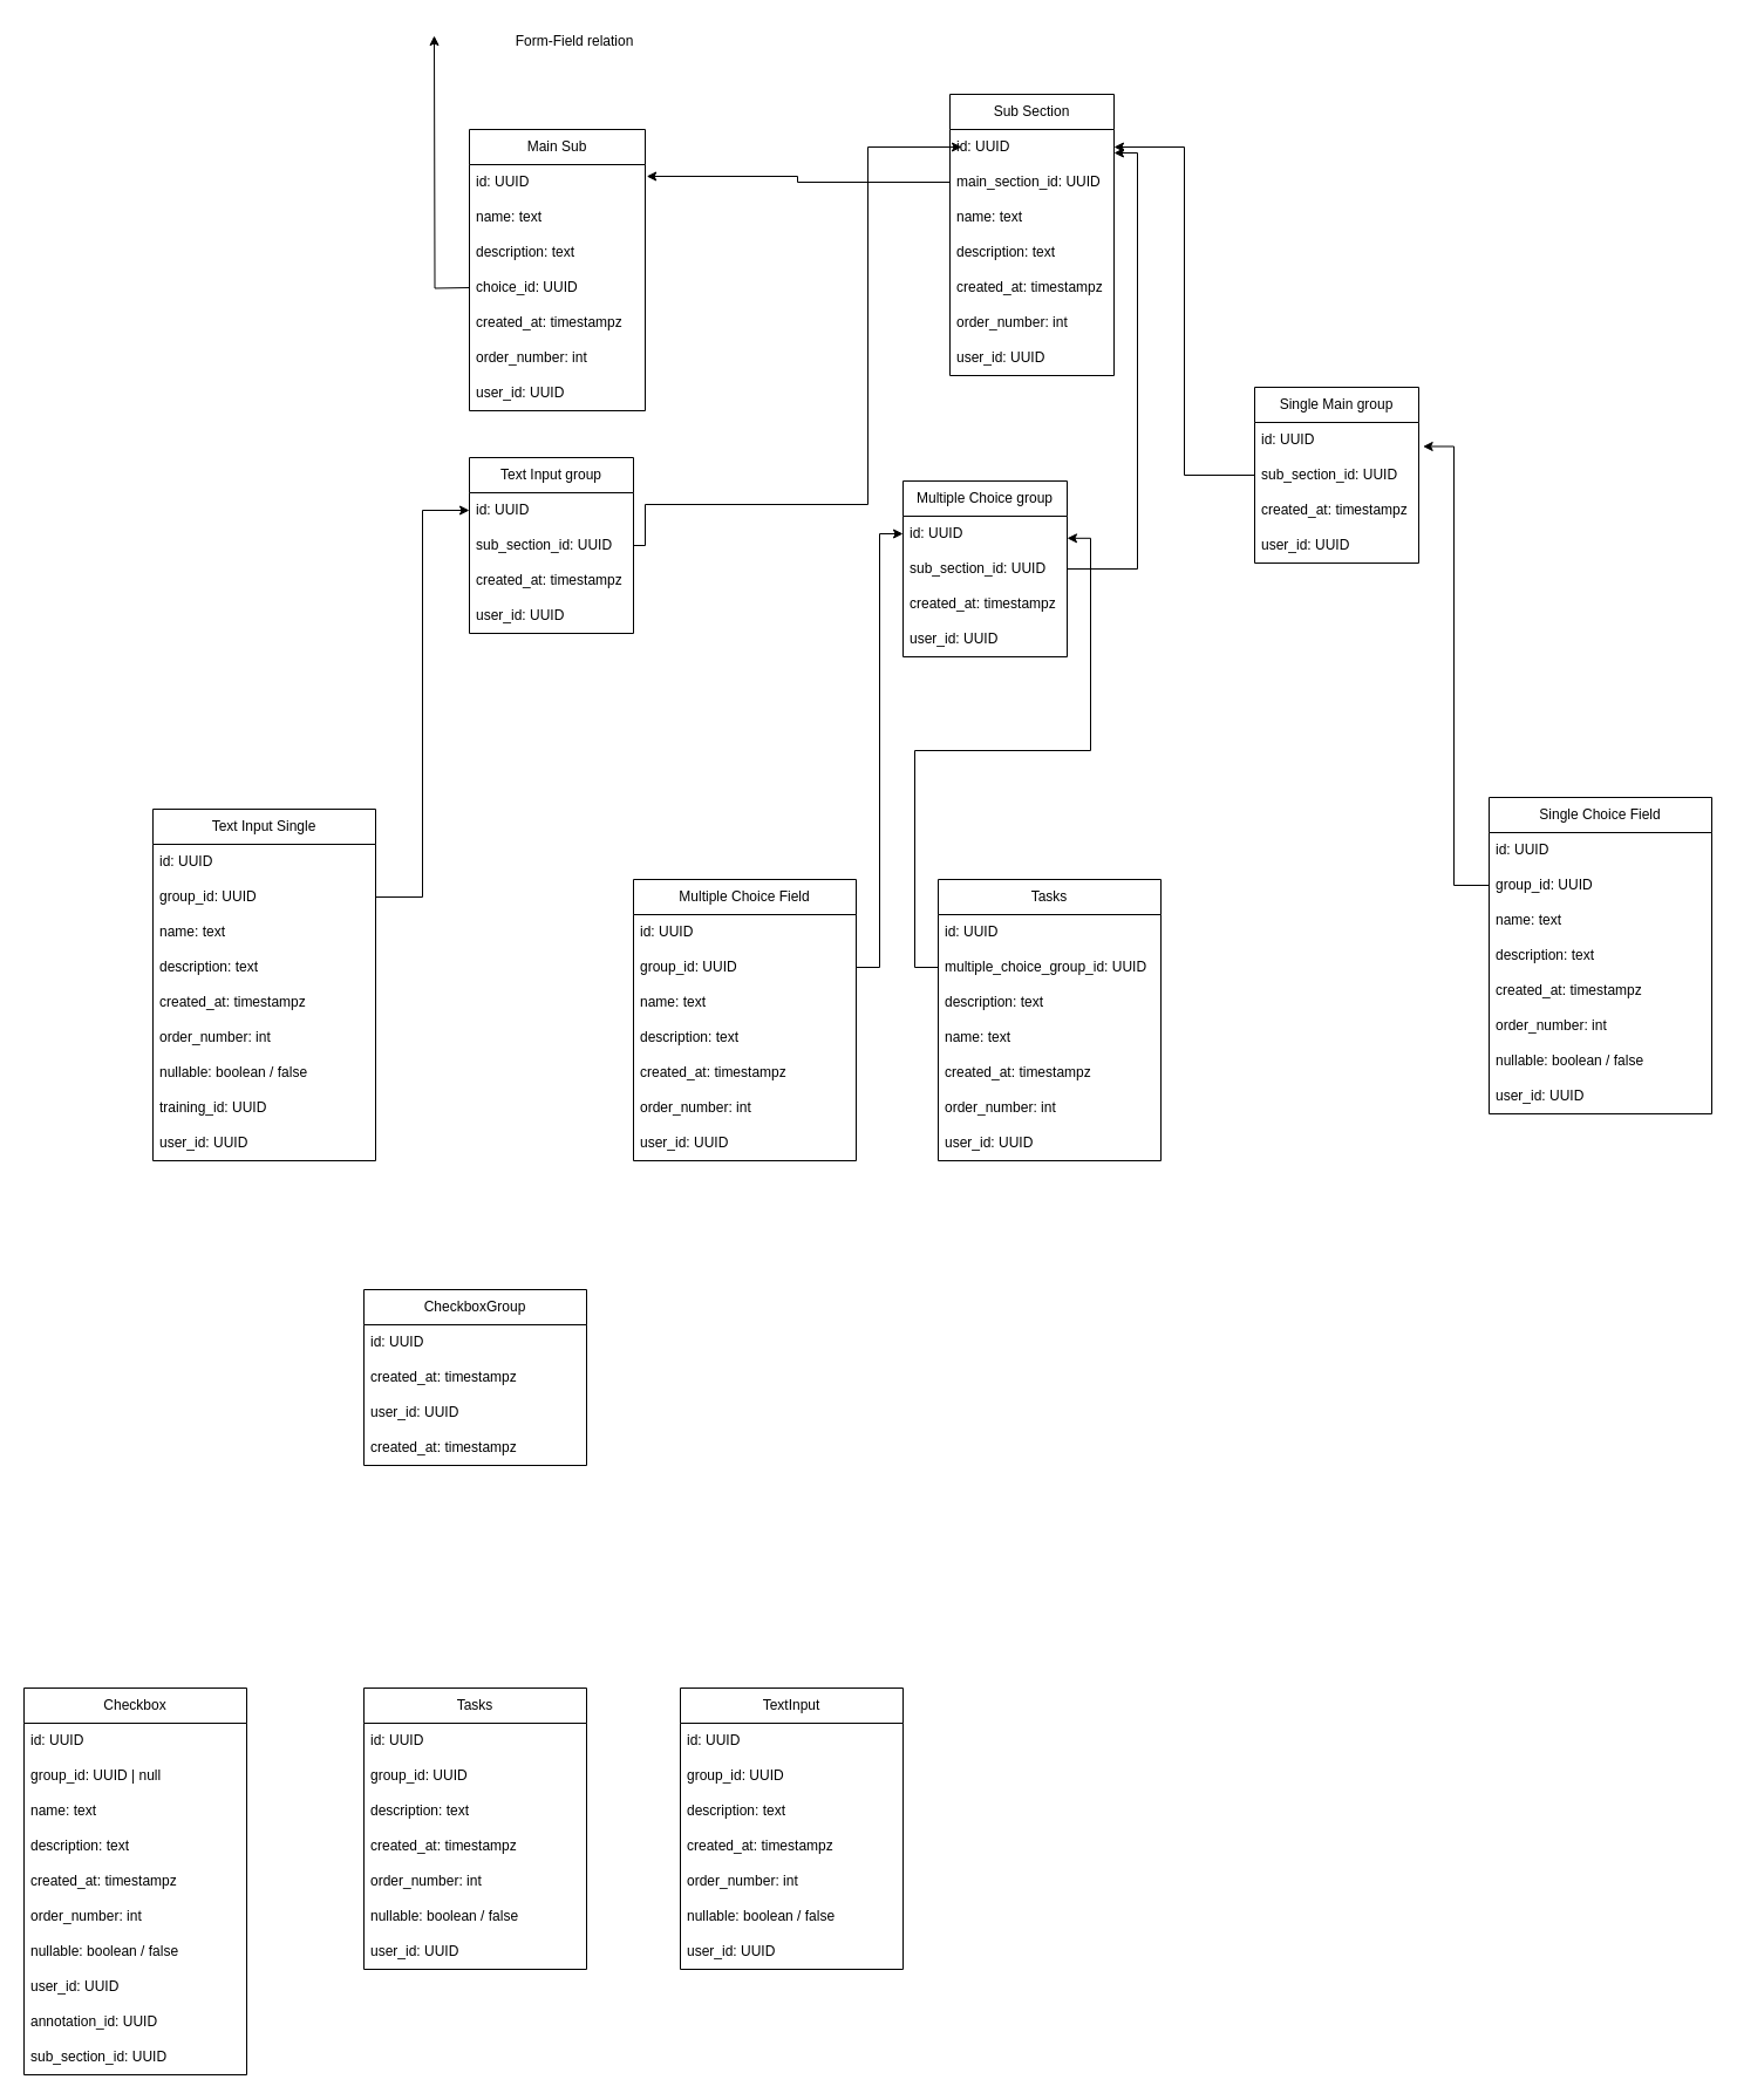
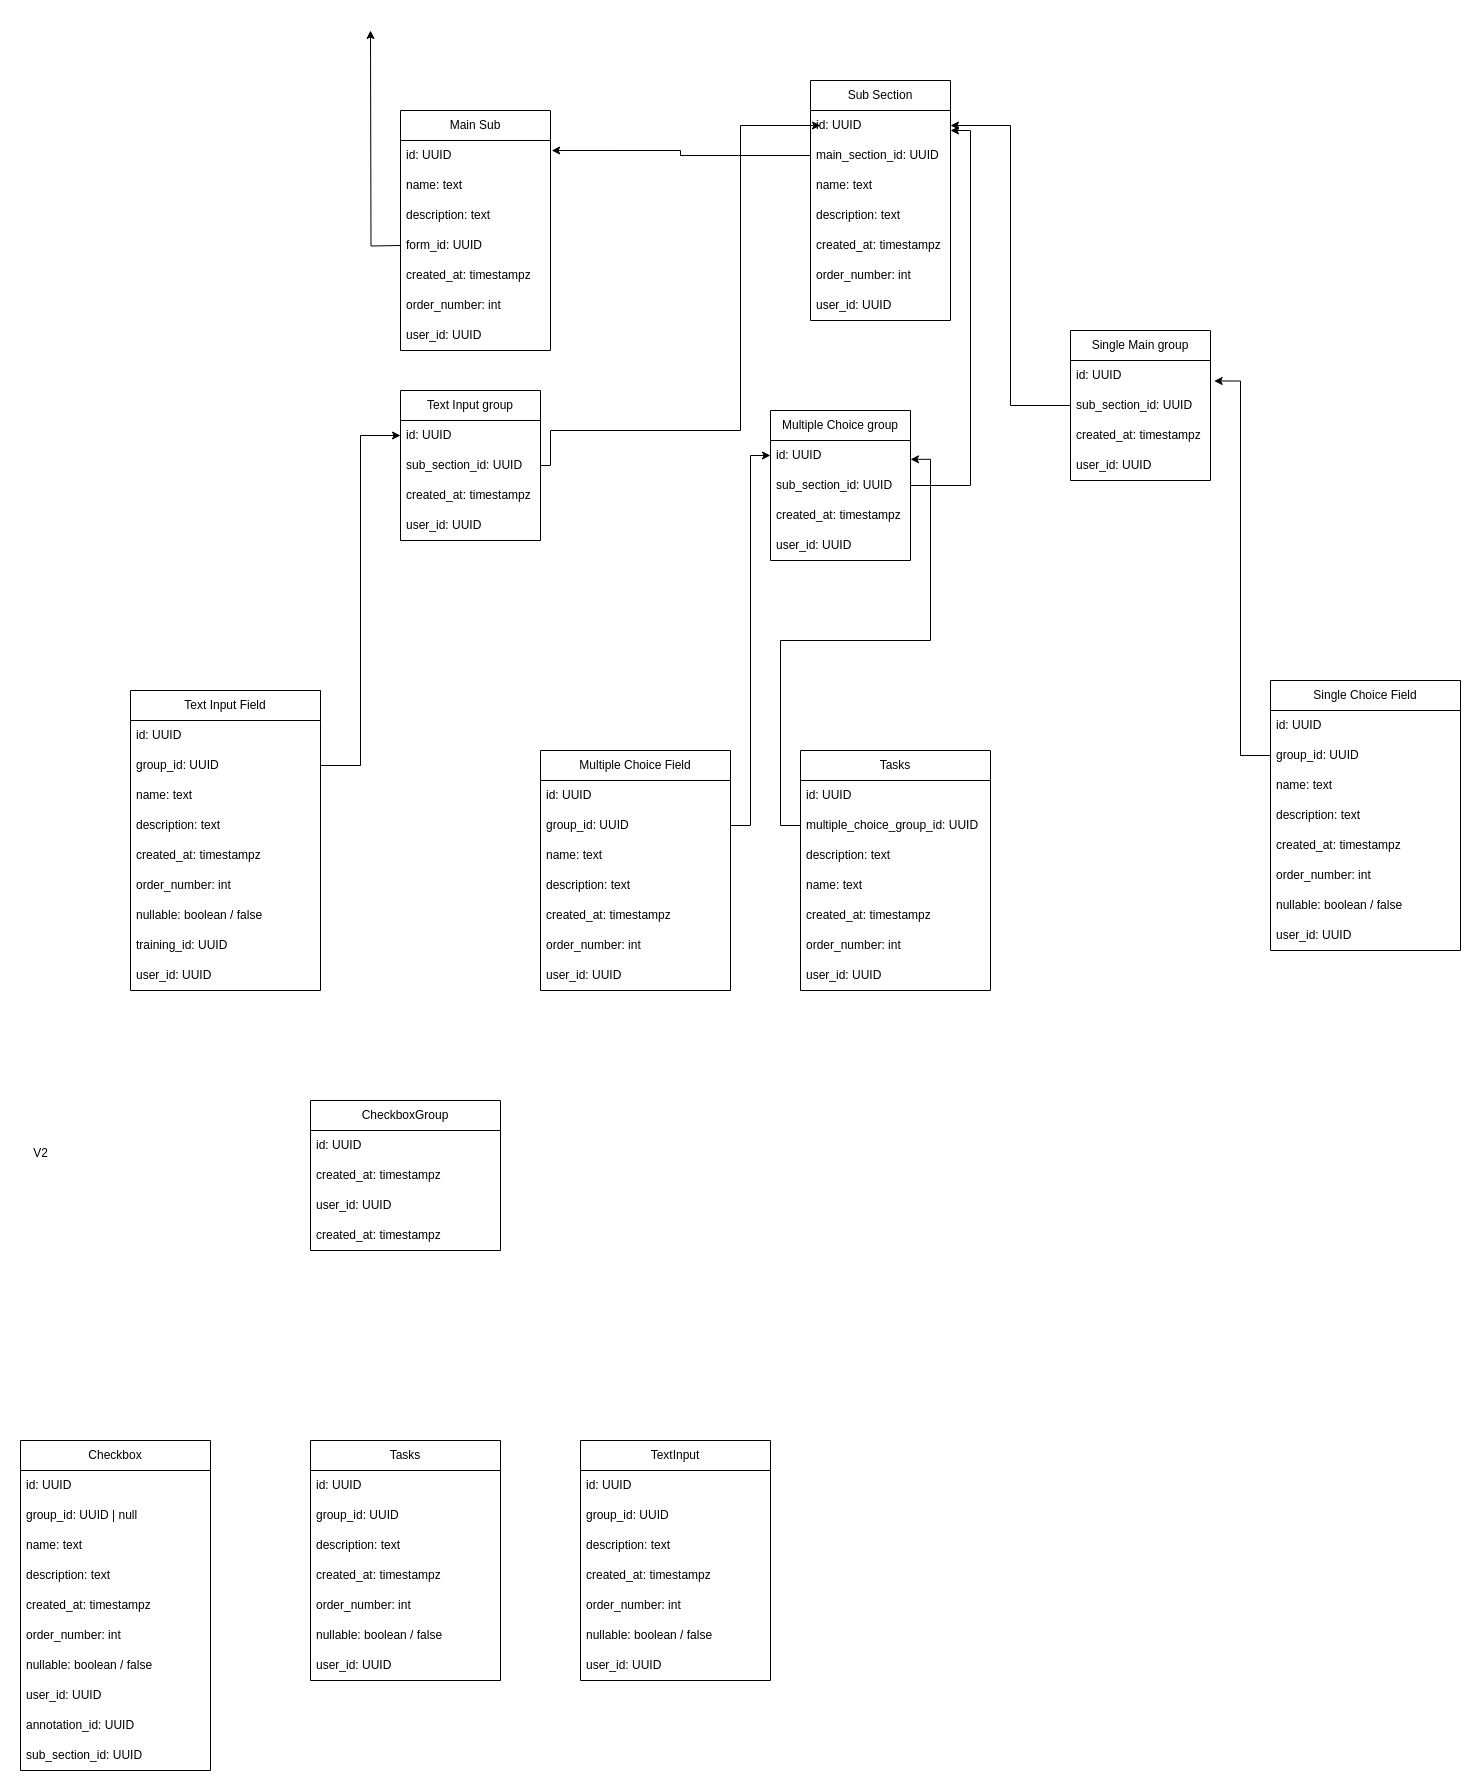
- <mxCell id="2" value="Form-Field relation" style="text;html=1;align=center;verticalAlign=middle;whiteSpace=wrap;rounded=0;" parent="1" vertex="1"><mxGeometry x="430" y="20" width="120" height="30" as="geometry" /></mxCell>
- <mxCell id="7" value="choice_id: UUID" style="text;strokeColor=none;fillColor=none;align=left;verticalAlign=middle;spacingLeft=4;spacingRight=4;overflow=hidden;points=[[0,0.5],[1,0.5]];portConstraint=eastwest;rotatable=0;whiteSpace=wrap;html=1;" parent="3" vertex="1"><mxGeometry y="120" width="150" height="30" as="geometry" /></mxCell>
+ <mxCell id="7" value="form_id: UUID" style="text;strokeColor=none;fillColor=none;align=left;verticalAlign=middle;spacingLeft=4;spacingRight=4;overflow=hidden;points=[[0,0.5],[1,0.5]];portConstraint=eastwest;rotatable=0;whiteSpace=wrap;html=1;" parent="3" vertex="1"><mxGeometry y="120" width="150" height="30" as="geometry" /></mxCell>
- <mxCell id="42" value="Text Input Single" style="swimlane;fontStyle=0;childLayout=stackLayout;horizontal=1;startSize=30;horizontalStack=0;resizeParent=1;resizeParentMax=0;resizeLast=0;collapsible=1;marginBottom=0;whiteSpace=wrap;html=1;" parent="1" vertex="1"><mxGeometry x="130" y="690" width="190" height="300" as="geometry" /></mxCell>
+ <mxCell id="42" value="Text Input Field" style="swimlane;fontStyle=0;childLayout=stackLayout;horizontal=1;startSize=30;horizontalStack=0;resizeParent=1;resizeParentMax=0;resizeLast=0;collapsible=1;marginBottom=0;whiteSpace=wrap;html=1;" parent="1" vertex="1"><mxGeometry x="130" y="690" width="190" height="300" as="geometry" /></mxCell>
+ <mxCell id="89" value="V2" style="text;html=1;align=center;verticalAlign=middle;resizable=0;points=[];autosize=1;strokeColor=none;fillColor=none;" vertex="1" parent="1"><mxGeometry x="20" y="1138" width="40" height="30" as="geometry" /></mxCell>
